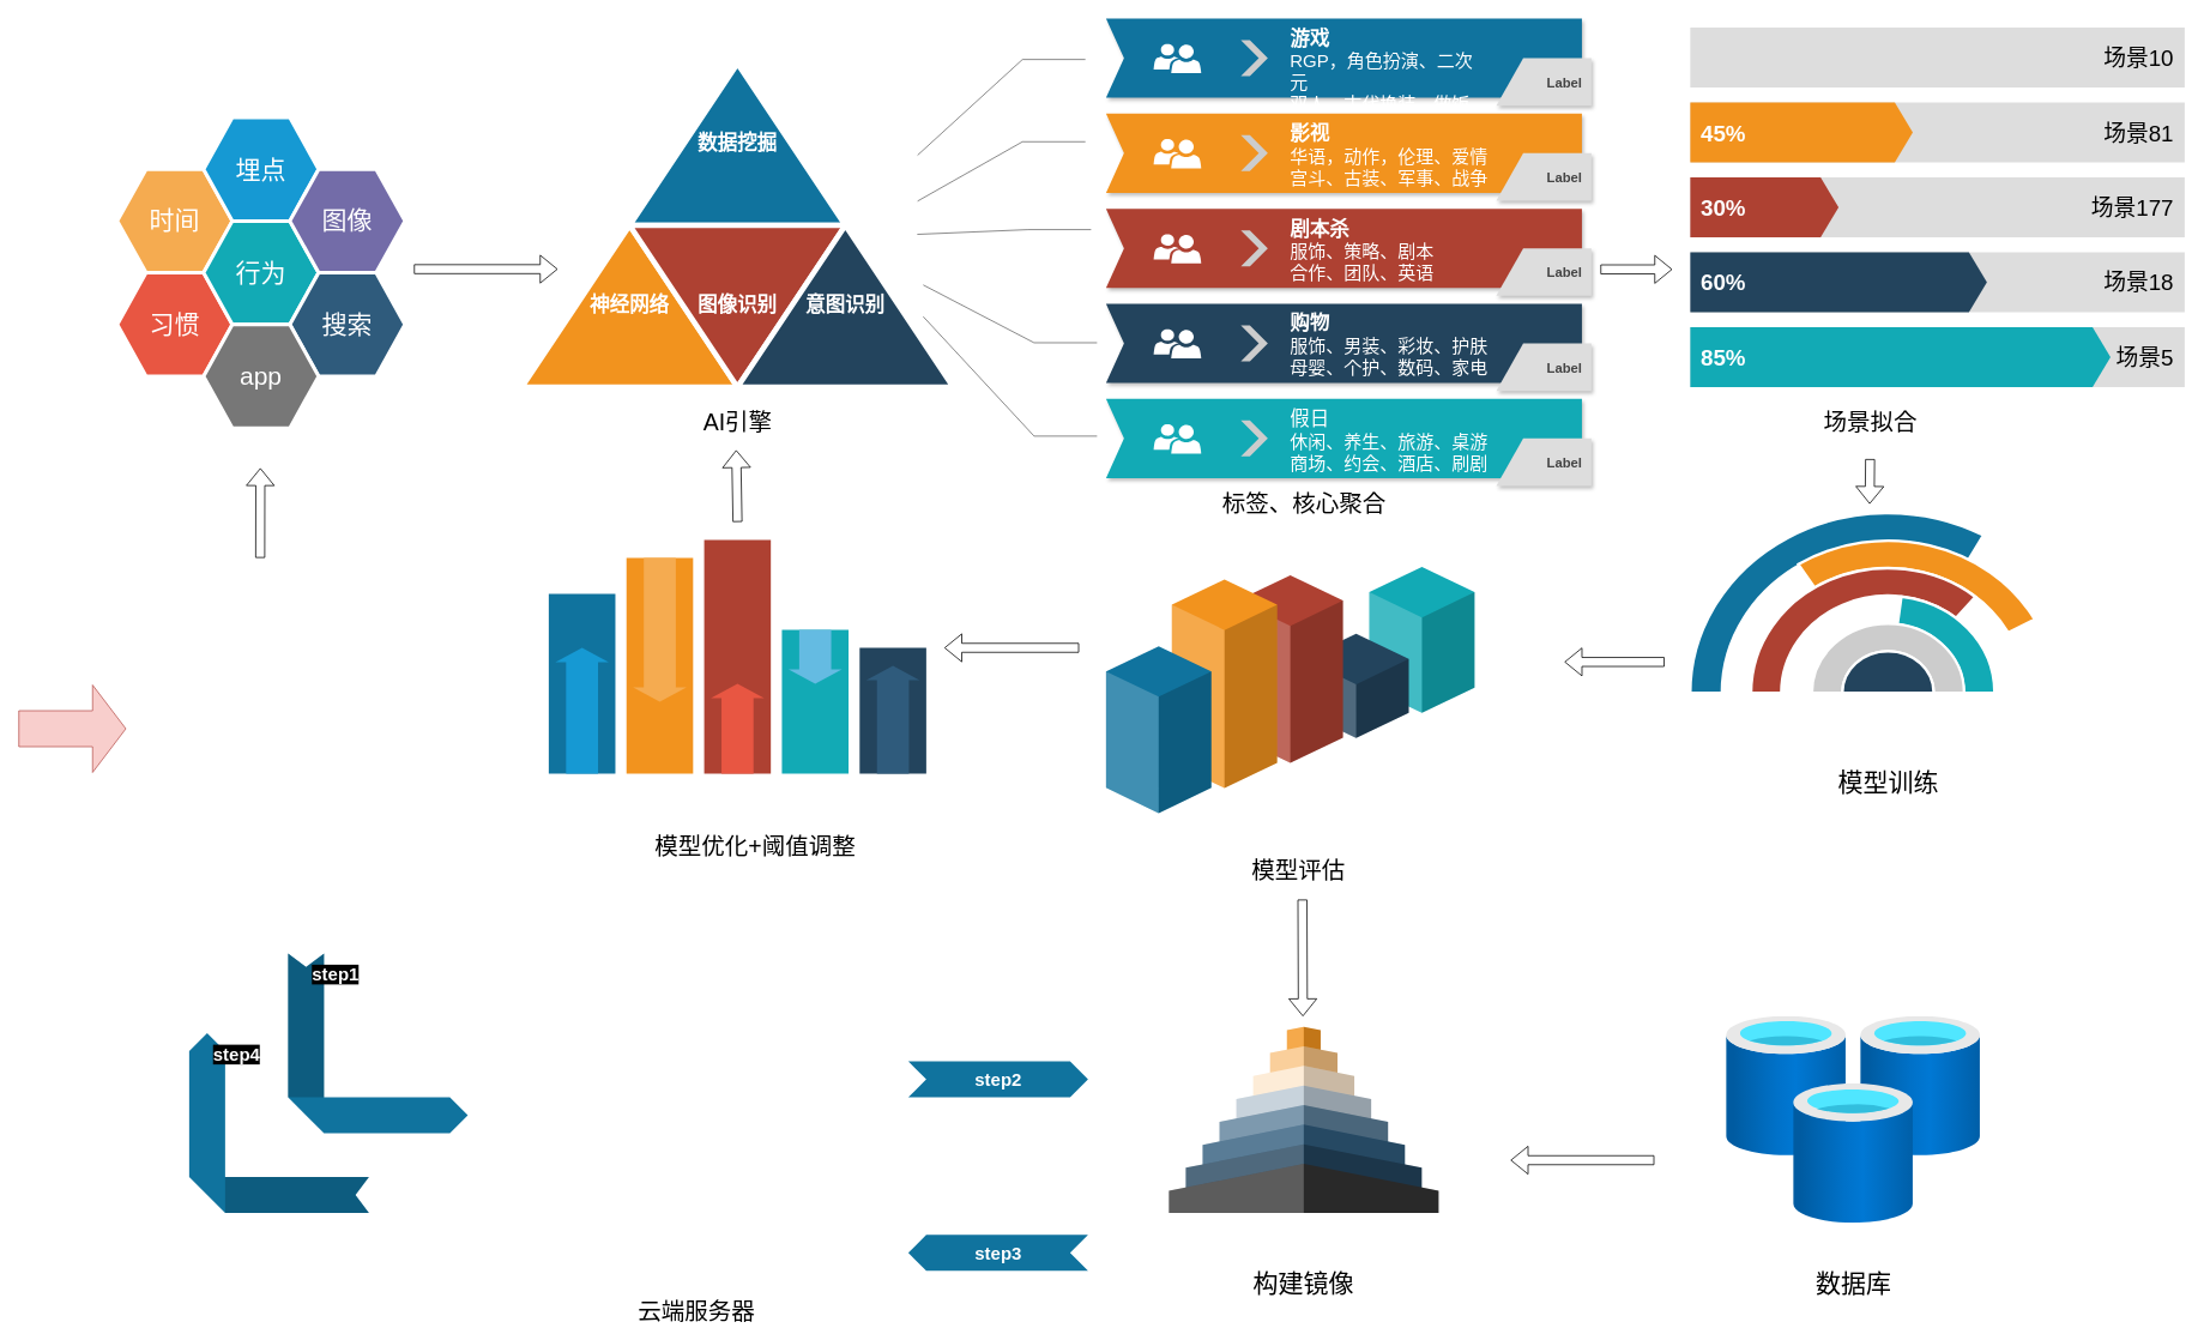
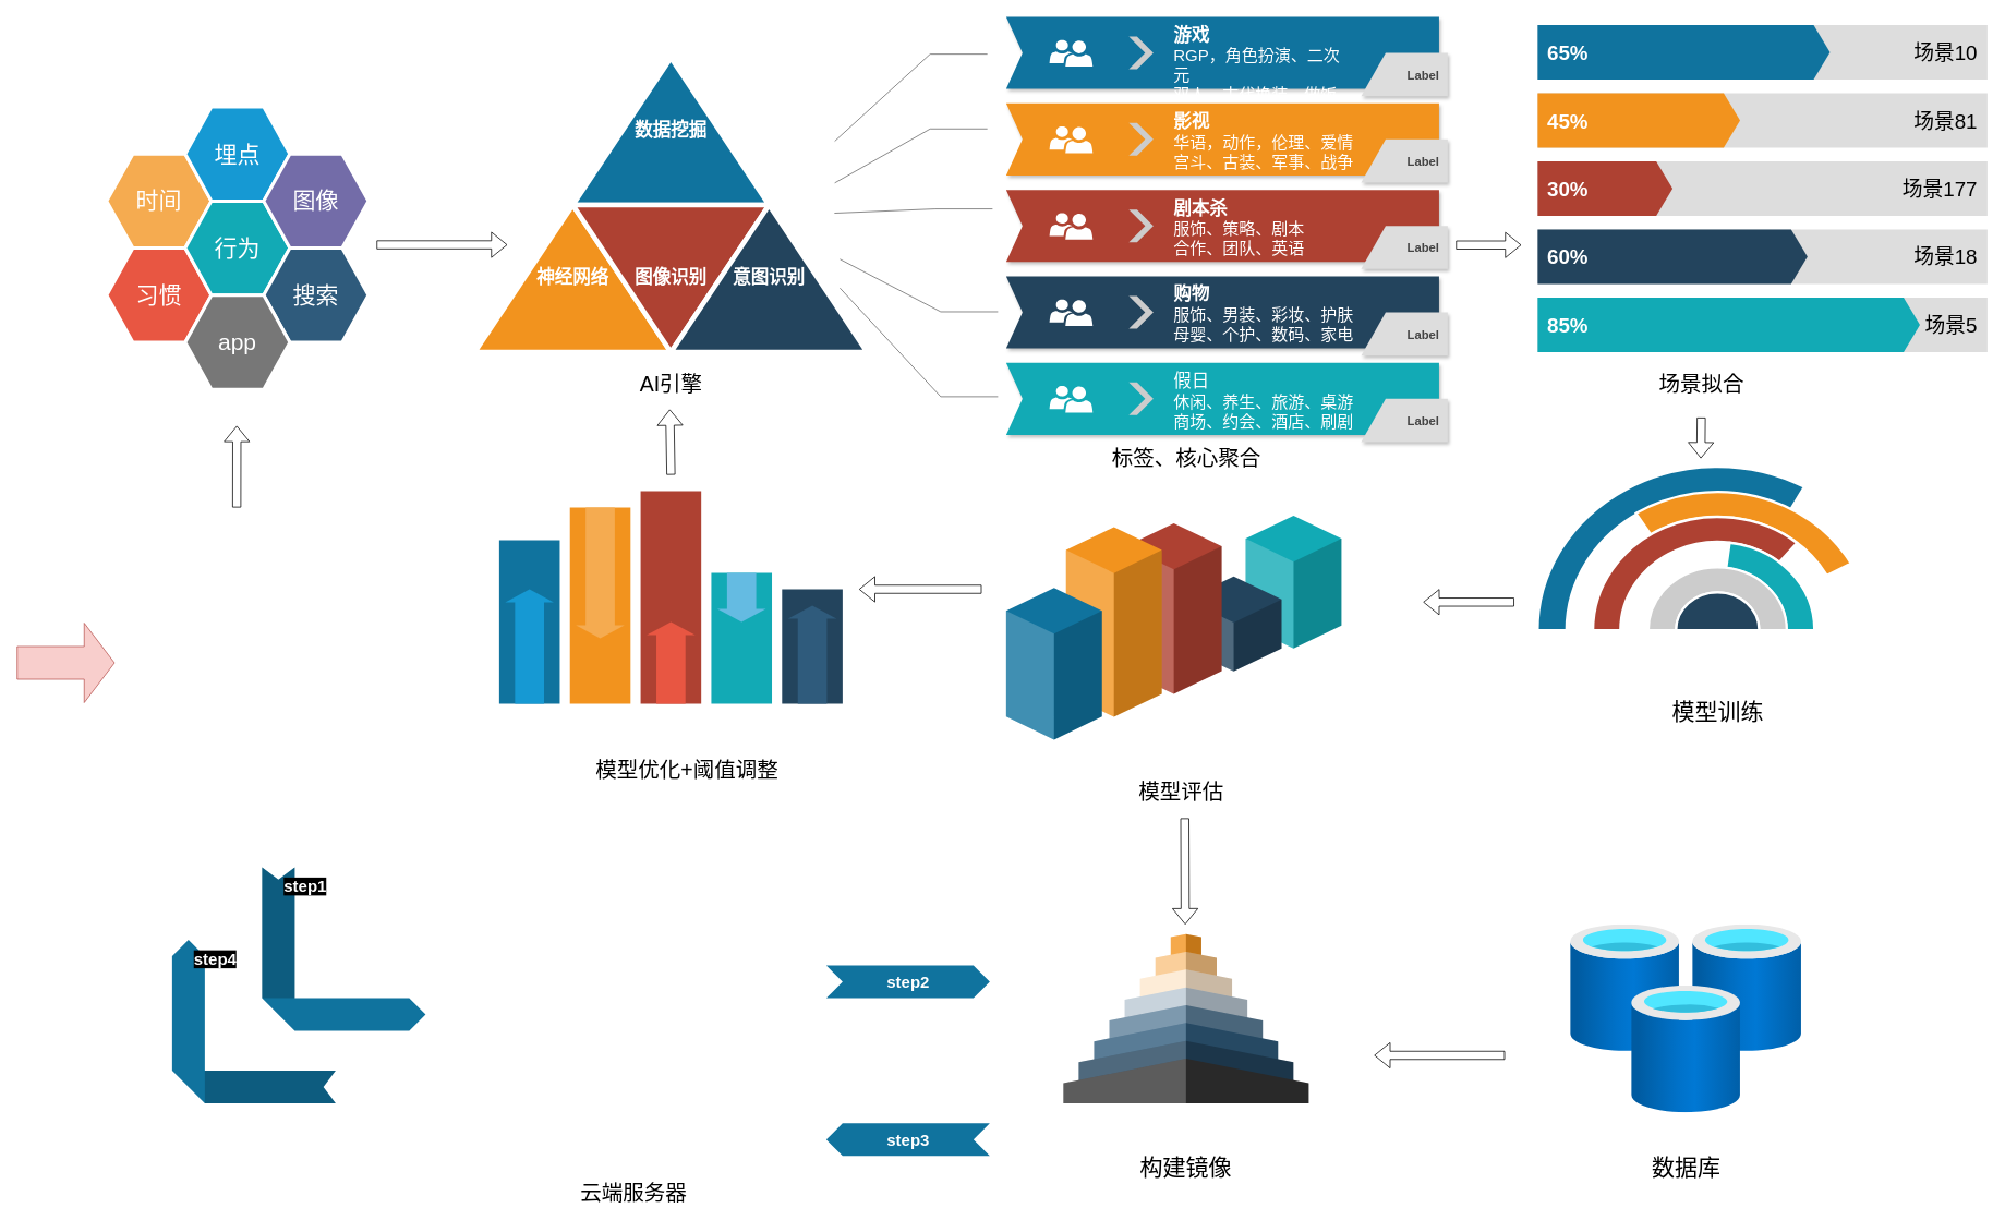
+ <mxCell id="6" value="&lt;font style=&quot;font-size: 25px&quot;&gt;65%&lt;/font&gt;" style="html=1;shape=mxgraph.infographic.ribbonSimple;notch1=0;notch2=20;fillColor=#10739E;strokeColor=none;align=left;verticalAlign=middle;fontColor=#ffffff;fontSize=18;spacingLeft=10;fontStyle=1;shadow=0;" vertex="1" parent="4"><mxGeometry width="357.5" height="66.667" as="geometry" /></mxCell>
